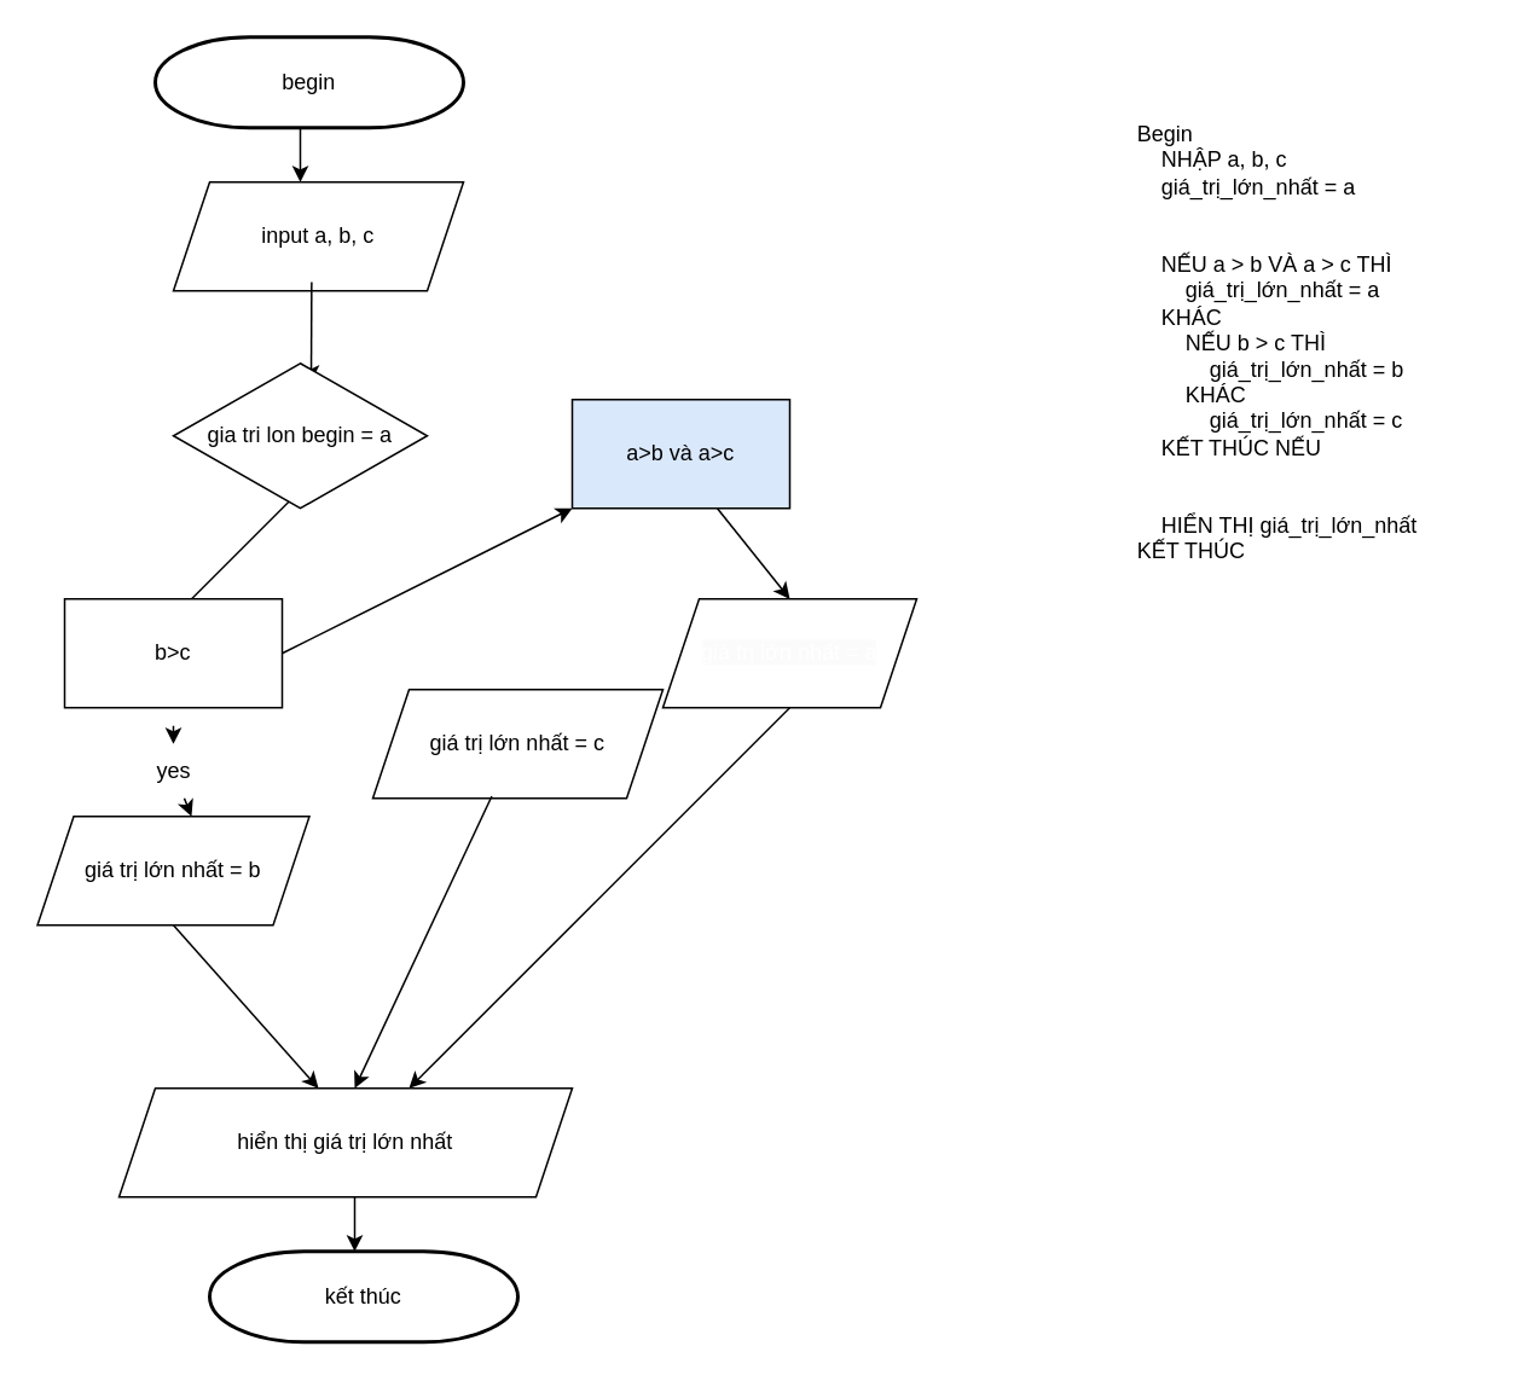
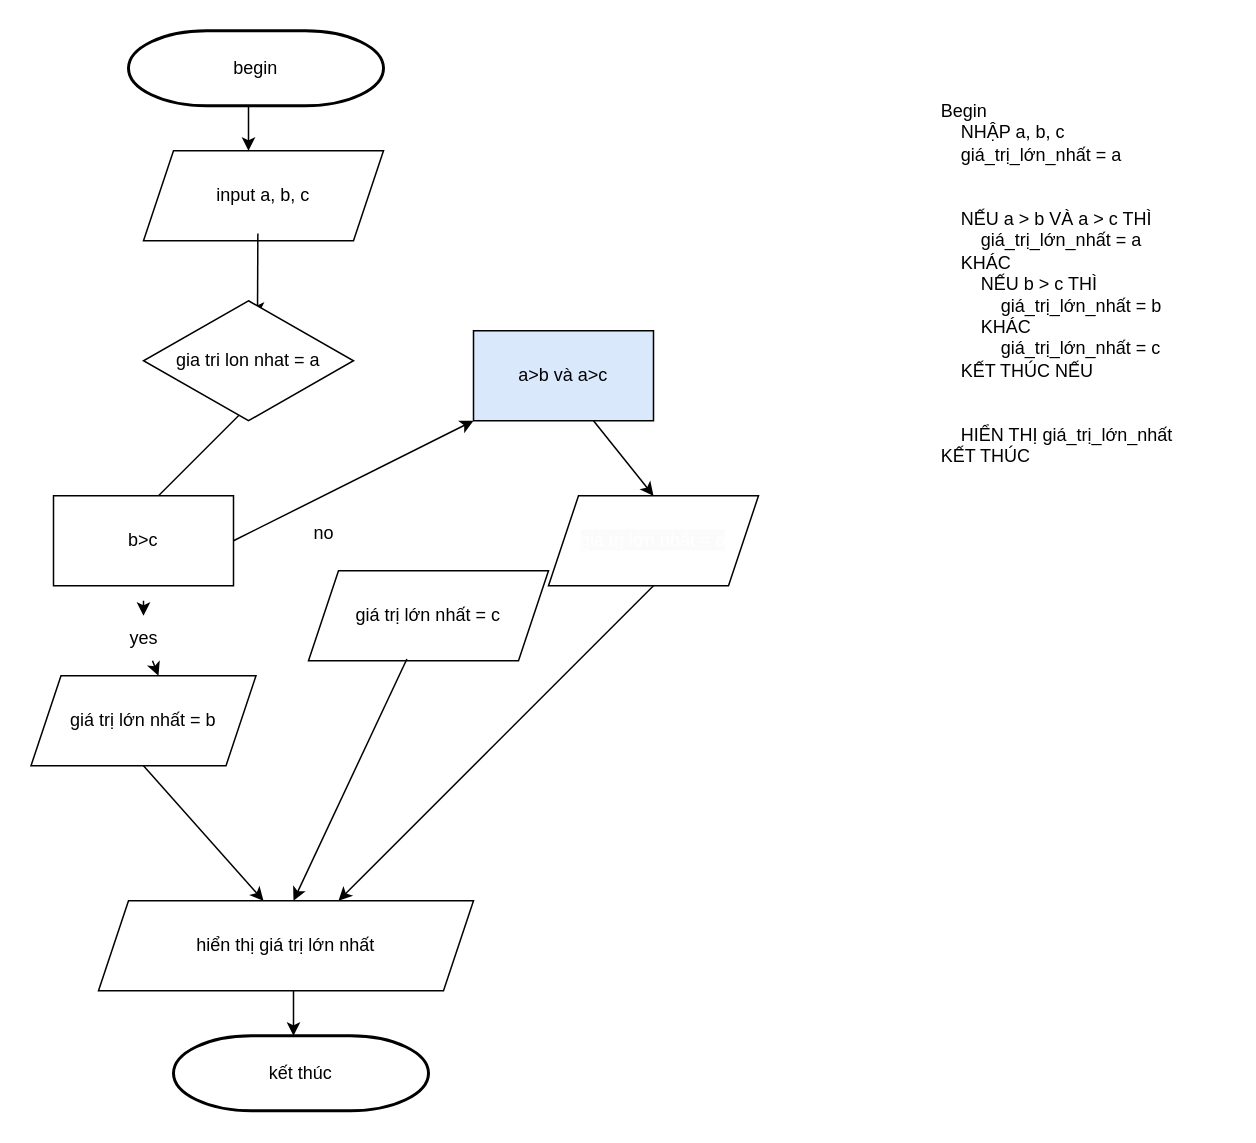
- <mxCell id="8" value="gia tri lon begin = a" style="rhombus;whiteSpace=wrap;html=1;" vertex="1" parent="1"><mxGeometry x="95" y="200" width="140" height="80" as="geometry" /></mxCell>
+ <mxCell id="8" value="gia tri lon nhat = a" style="rhombus;whiteSpace=wrap;html=1;" vertex="1" parent="1"><mxGeometry x="95" y="200" width="140" height="80" as="geometry" /></mxCell>
+ <mxCell id="19" value="no" style="text;html=1;align=center;verticalAlign=middle;resizable=0;points=[];autosize=1;strokeColor=none;fillColor=none;" vertex="1" parent="1"><mxGeometry x="195" y="340" width="40" height="30" as="geometry" /></mxCell>
